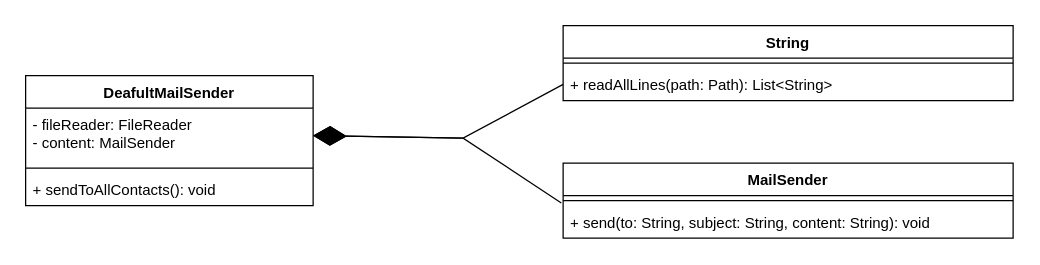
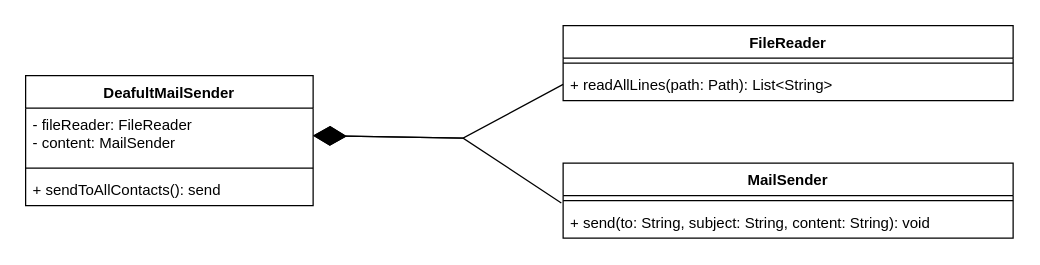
- <mxCell id="2" value="String" style="swimlane;fontStyle=1;align=center;verticalAlign=top;childLayout=stackLayout;horizontal=1;startSize=26;horizontalStack=0;resizeParent=1;resizeParentMax=0;resizeLast=0;collapsible=1;marginBottom=0;" vertex="1" parent="1"><mxGeometry x="450" y="20" width="360" height="60" as="geometry" /></mxCell>
+ <mxCell id="2" value="FileReader" style="swimlane;fontStyle=1;align=center;verticalAlign=top;childLayout=stackLayout;horizontal=1;startSize=26;horizontalStack=0;resizeParent=1;resizeParentMax=0;resizeLast=0;collapsible=1;marginBottom=0;" vertex="1" parent="1"><mxGeometry x="450" y="20" width="360" height="60" as="geometry" /></mxCell>
- <mxCell id="11" value="+ sendToAllContacts(): void" style="text;strokeColor=none;fillColor=none;align=left;verticalAlign=top;spacingLeft=4;spacingRight=4;overflow=hidden;rotatable=0;points=[[0,0.5],[1,0.5]];portConstraint=eastwest;" vertex="1" parent="8"><mxGeometry y="78" width="230" height="26" as="geometry" /></mxCell>
+ <mxCell id="11" value="+ sendToAllContacts(): send" style="text;strokeColor=none;fillColor=none;align=left;verticalAlign=top;spacingLeft=4;spacingRight=4;overflow=hidden;rotatable=0;points=[[0,0.5],[1,0.5]];portConstraint=eastwest;" vertex="1" parent="8"><mxGeometry y="78" width="230" height="26" as="geometry" /></mxCell>
